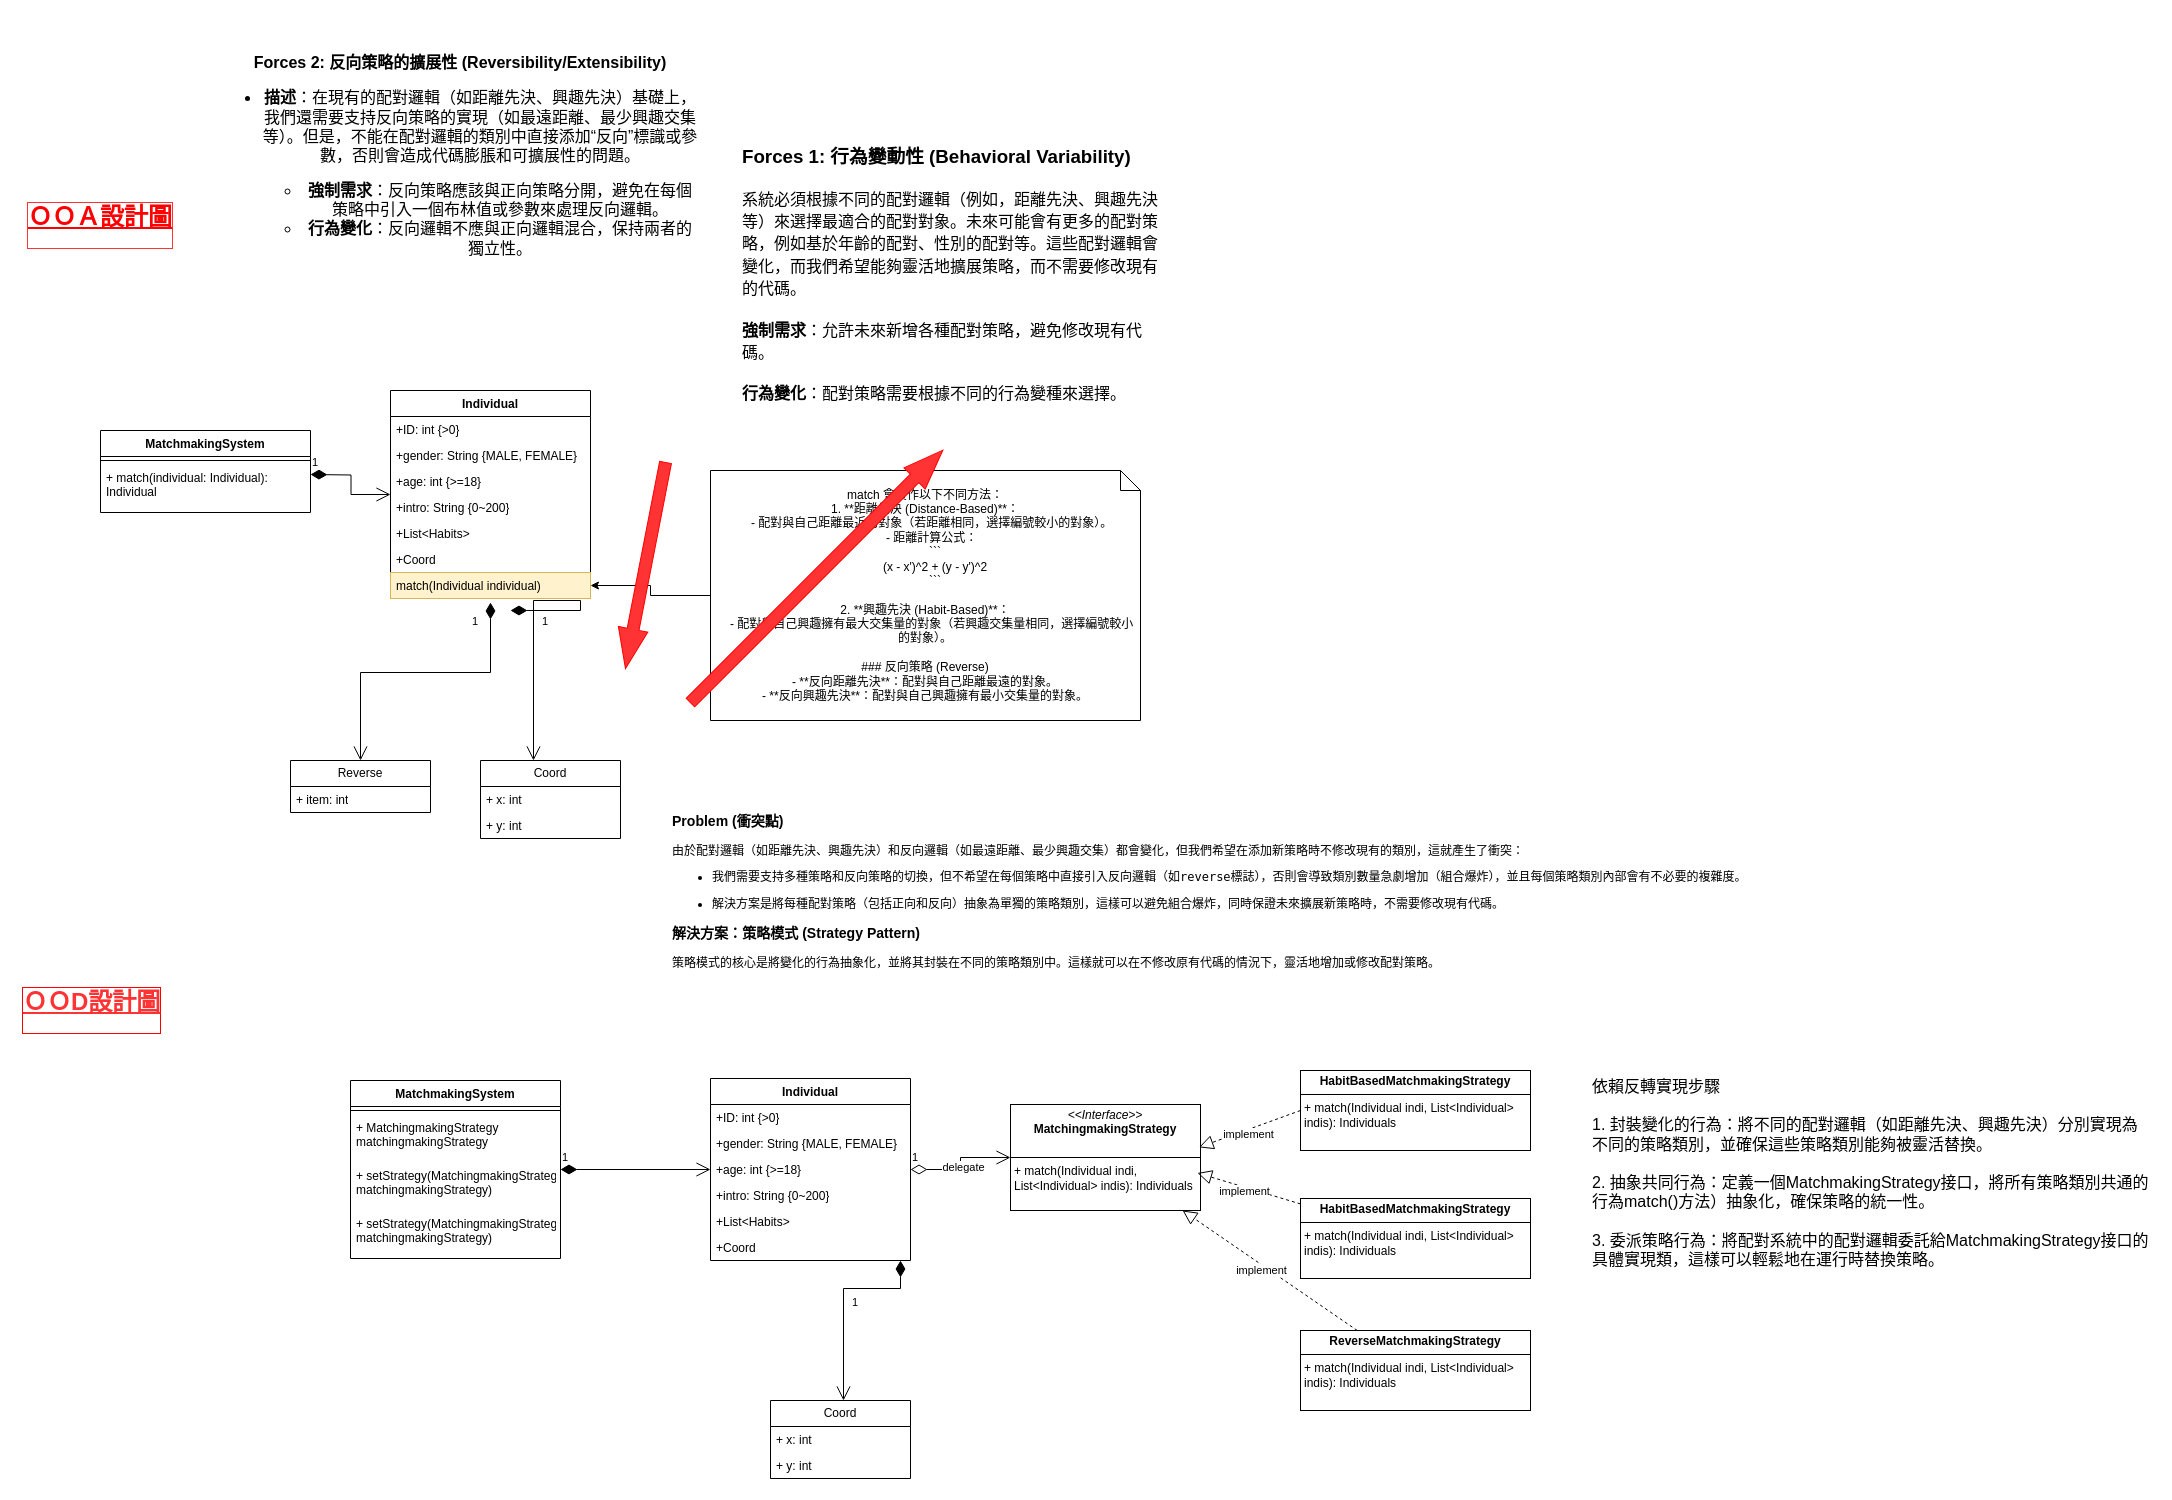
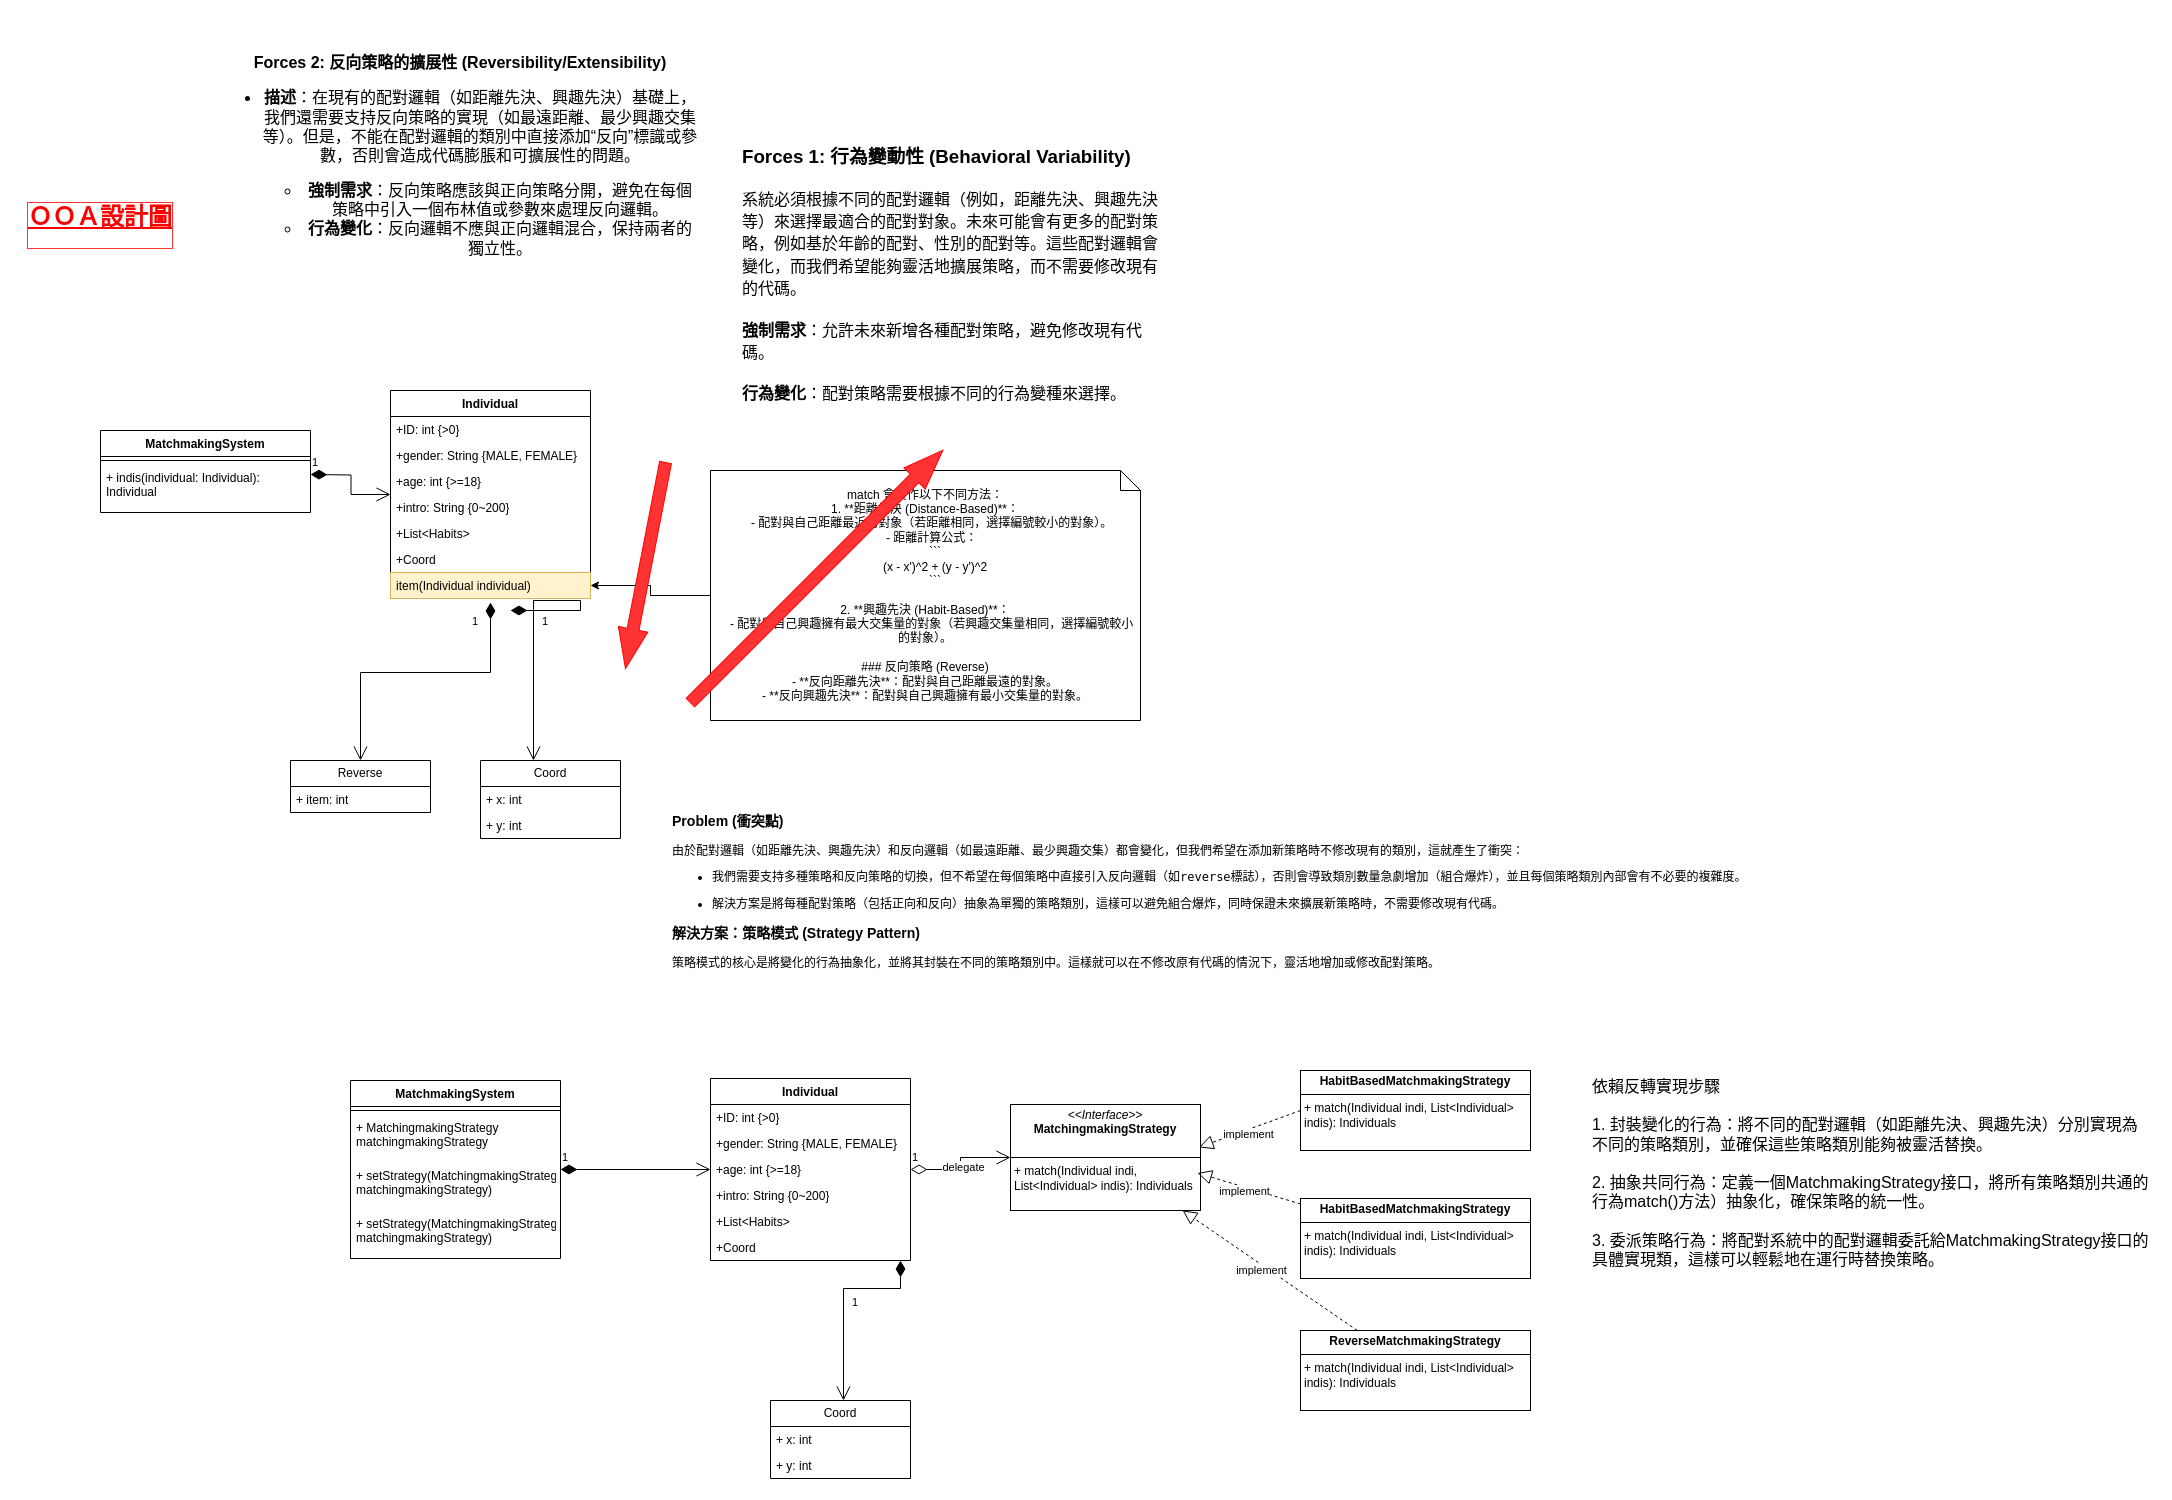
- <mxCell id="19" value="+ match(individual: Individual): Individual" style="text;strokeColor=none;fillColor=none;align=left;verticalAlign=top;spacingLeft=4;spacingRight=4;overflow=hidden;rotatable=0;points=[[0,0.5],[1,0.5]];portConstraint=eastwest;whiteSpace=wrap;html=1;" parent="17" vertex="1"><mxGeometry y="34" width="210" height="48" as="geometry" /></mxCell>
+ <mxCell id="19" value="+ indis(individual: Individual): Individual" style="text;strokeColor=none;fillColor=none;align=left;verticalAlign=top;spacingLeft=4;spacingRight=4;overflow=hidden;rotatable=0;points=[[0,0.5],[1,0.5]];portConstraint=eastwest;whiteSpace=wrap;html=1;" parent="17" vertex="1"><mxGeometry y="34" width="210" height="48" as="geometry" /></mxCell>
- <mxCell id="9" value="match(Individual individual)" style="text;strokeColor=#d6b656;fillColor=#fff2cc;align=left;verticalAlign=top;spacingLeft=4;spacingRight=4;overflow=hidden;rotatable=0;points=[[0,0.5],[1,0.5]];portConstraint=eastwest;whiteSpace=wrap;html=1;" vertex="1" parent="2"><mxGeometry y="182" width="200" height="26" as="geometry" /></mxCell>
+ <mxCell id="9" value="item(Individual individual)" style="text;strokeColor=#d6b656;fillColor=#fff2cc;align=left;verticalAlign=top;spacingLeft=4;spacingRight=4;overflow=hidden;rotatable=0;points=[[0,0.5],[1,0.5]];portConstraint=eastwest;whiteSpace=wrap;html=1;" vertex="1" parent="2"><mxGeometry y="182" width="200" height="26" as="geometry" /></mxCell>
- <mxCell id="56" value="&lt;h1 style=&quot;margin-top: 0px;&quot;&gt;&lt;font&gt;ＯＯD設計圖&lt;/font&gt;&lt;/h1&gt;" style="text;html=1;whiteSpace=wrap;overflow=hidden;rounded=0;labelBackgroundColor=default;labelBorderColor=#FF0000;fontStyle=4;fontColor=#FF3333;" vertex="1" parent="1"><mxGeometry x="20" y="980" width="180" height="60" as="geometry" /></mxCell>
